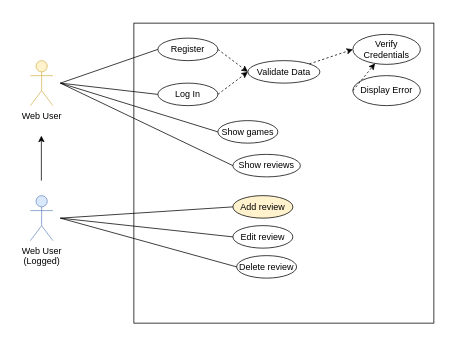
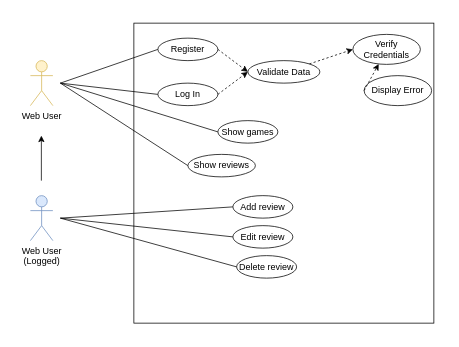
- <mxCell id="26" value="Display Error" style="ellipse;whiteSpace=wrap;html=1;" vertex="1" parent="1"><mxGeometry x="470" y="100" width="90" height="40" as="geometry" /></mxCell>
+ <mxCell id="26" value="Display Error" style="ellipse;whiteSpace=wrap;html=1;" vertex="1" parent="1"><mxGeometry x="485" y="100" width="90" height="40" as="geometry" /></mxCell>
- <mxCell id="14" value="Show reviews" style="ellipse;whiteSpace=wrap;html=1;" vertex="1" parent="1"><mxGeometry x="310" y="205" width="90" height="30" as="geometry" /></mxCell>
+ <mxCell id="14" value="Show reviews" style="ellipse;whiteSpace=wrap;html=1;" vertex="1" parent="1"><mxGeometry x="250" y="205" width="90" height="30" as="geometry" /></mxCell>
- <mxCell id="15" value="Add review" style="ellipse;whiteSpace=wrap;html=1;fillColor=#fff2cc;" vertex="1" parent="1"><mxGeometry x="310" y="260" width="80" height="30" as="geometry" /></mxCell>
+ <mxCell id="15" value="Add review" style="ellipse;whiteSpace=wrap;html=1;" vertex="1" parent="1"><mxGeometry x="310" y="260" width="80" height="30" as="geometry" /></mxCell>
